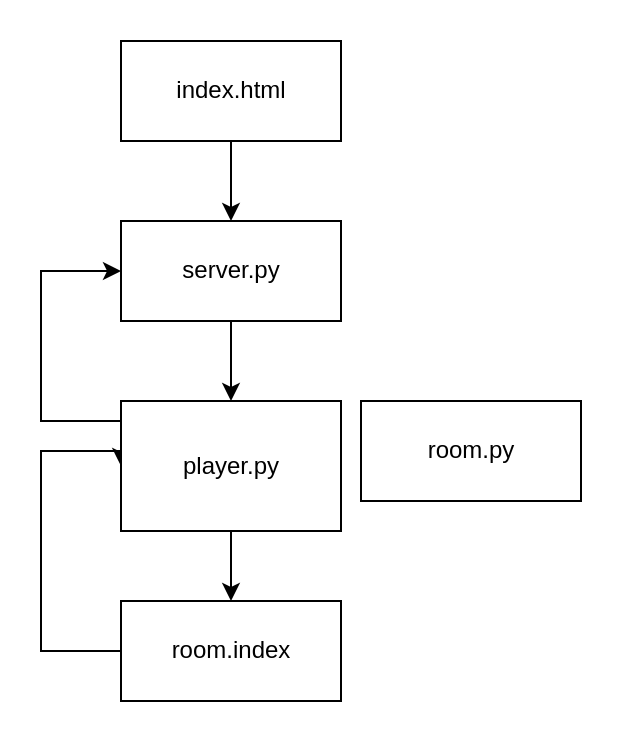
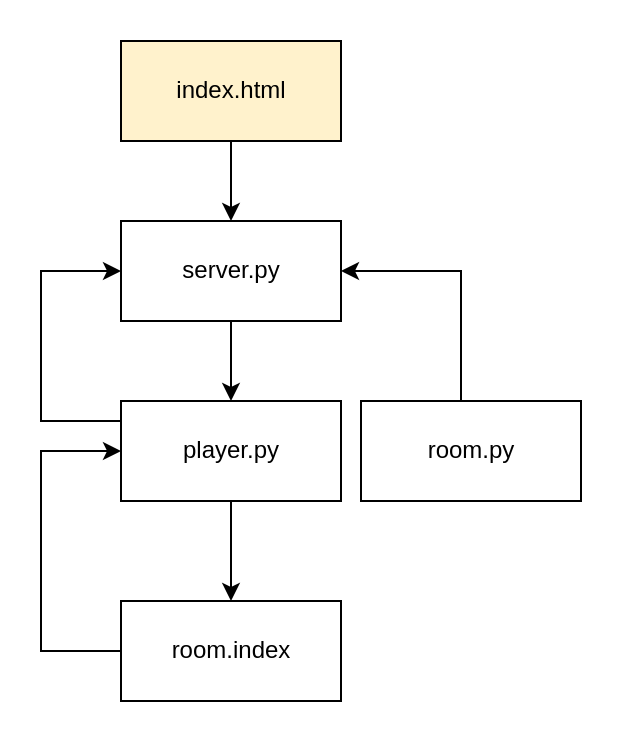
- <mxCell id="3" value="index.html" style="html=1;" vertex="1" parent="1"><mxGeometry x="60" y="20" width="110" height="50" as="geometry" /></mxCell>
+ <mxCell id="3" value="index.html" style="html=1;fillColor=#fff2cc;" vertex="1" parent="1"><mxGeometry x="60" y="20" width="110" height="50" as="geometry" /></mxCell>
+ <mxCell id="11" style="edgeStyle=orthogonalEdgeStyle;rounded=0;orthogonalLoop=1;jettySize=auto;html=1;entryX=1;entryY=0.5;entryDx=0;entryDy=0;" edge="1" parent="1" source="12" target="7"><mxGeometry relative="1" as="geometry"><Array as="points"><mxPoint x="230" y="135" /></Array></mxGeometry></mxCell>
- <mxCell id="10" value="player.py" style="html=1;" vertex="1" parent="1"><mxGeometry x="60" y="200" width="110" height="65" as="geometry" /></mxCell>
+ <mxCell id="10" value="player.py" style="html=1;" vertex="1" parent="1"><mxGeometry x="60" y="200" width="110" height="50" as="geometry" /></mxCell>
